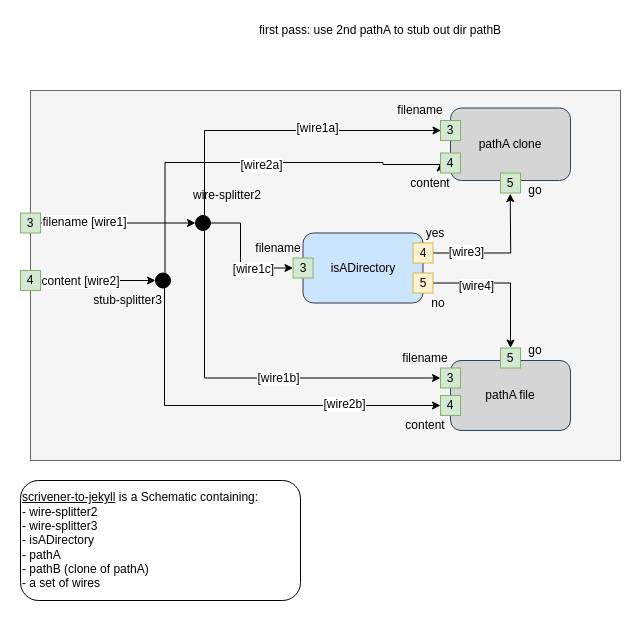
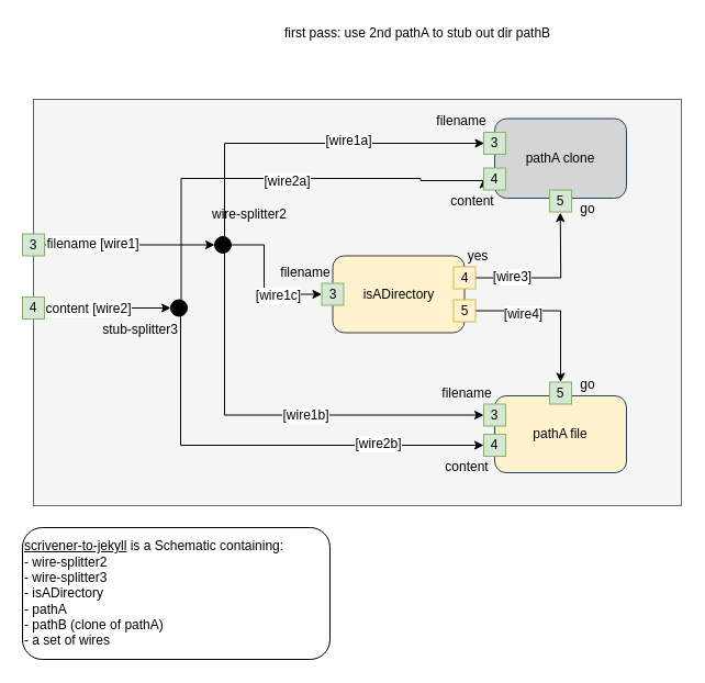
- <mxCell id="21" value="isADirectory" style="rounded=1;whiteSpace=wrap;html=1;fillColor=#cce5ff;align=center;strokeColor=#36393d;" parent="1" vertex="1"><mxGeometry x="302.5" y="232.5" width="120" height="70" as="geometry" /></mxCell>
+ <mxCell id="21" value="isADirectory" style="rounded=1;whiteSpace=wrap;html=1;fillColor=#fff2cc;align=center;strokeColor=#36393d;" parent="1" vertex="1"><mxGeometry x="302.5" y="232.5" width="120" height="70" as="geometry" /></mxCell>
- <mxCell id="37" value="no" style="text;html=1;strokeColor=none;fillColor=none;align=center;verticalAlign=middle;whiteSpace=wrap;rounded=0;" parent="1" vertex="1"><mxGeometry x="422.5" y="292.5" width="30" height="20" as="geometry" /></mxCell>
- <mxCell id="22" value="pathA file" style="rounded=1;whiteSpace=wrap;html=1;fillColor=#D5D5D5;align=center;strokeColor=#23445d;" parent="1" vertex="1"><mxGeometry x="450" y="360" width="120" height="70" as="geometry" /></mxCell>
+ <mxCell id="22" value="pathA file" style="rounded=1;whiteSpace=wrap;html=1;fillColor=#fff2cc;align=center;strokeColor=#23445d;" parent="1" vertex="1"><mxGeometry x="450" y="360" width="120" height="70" as="geometry" /></mxCell>
